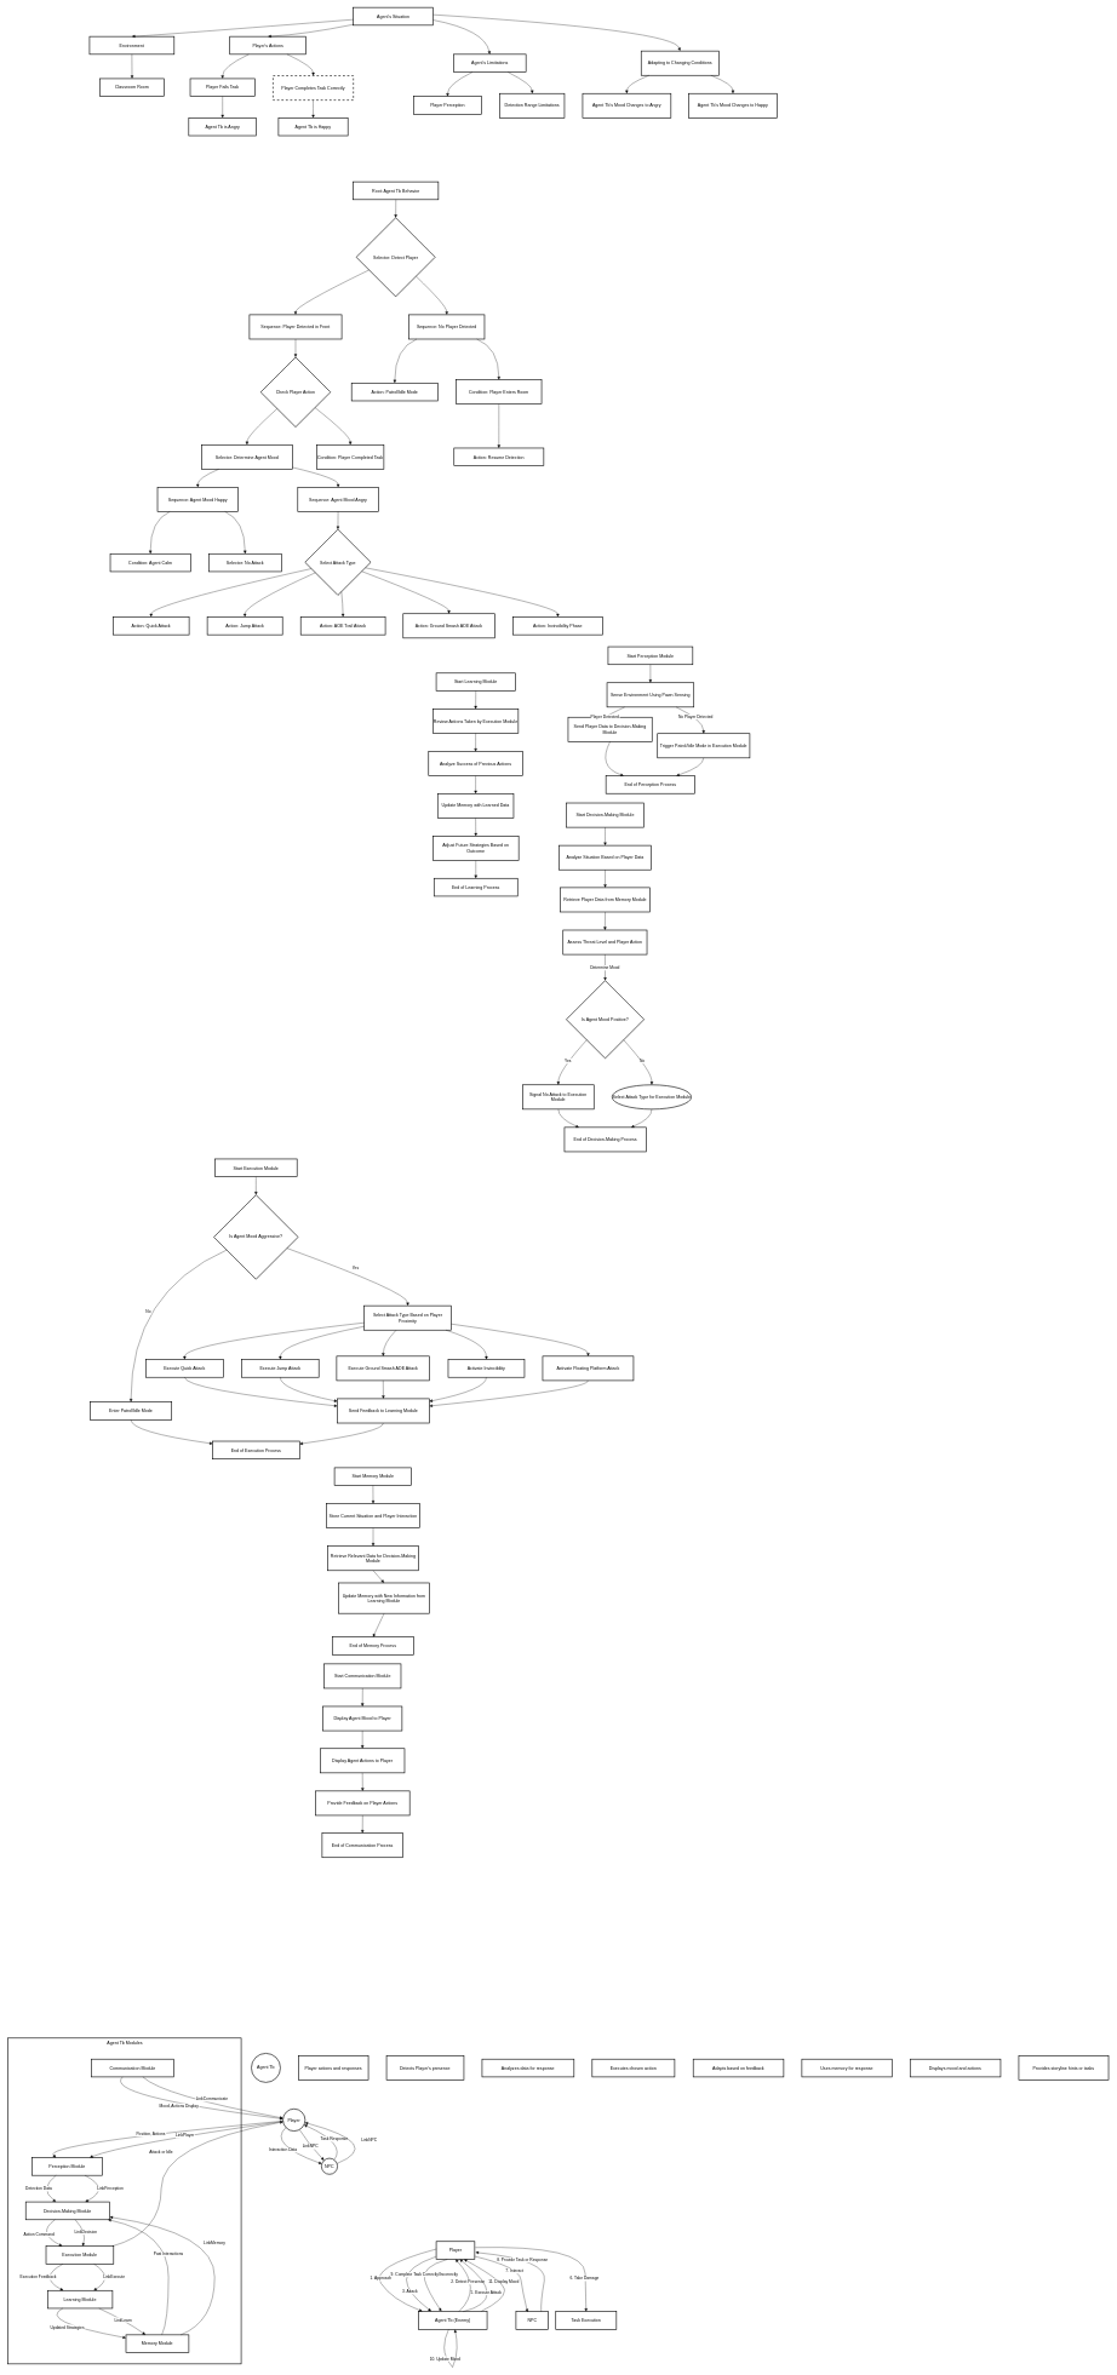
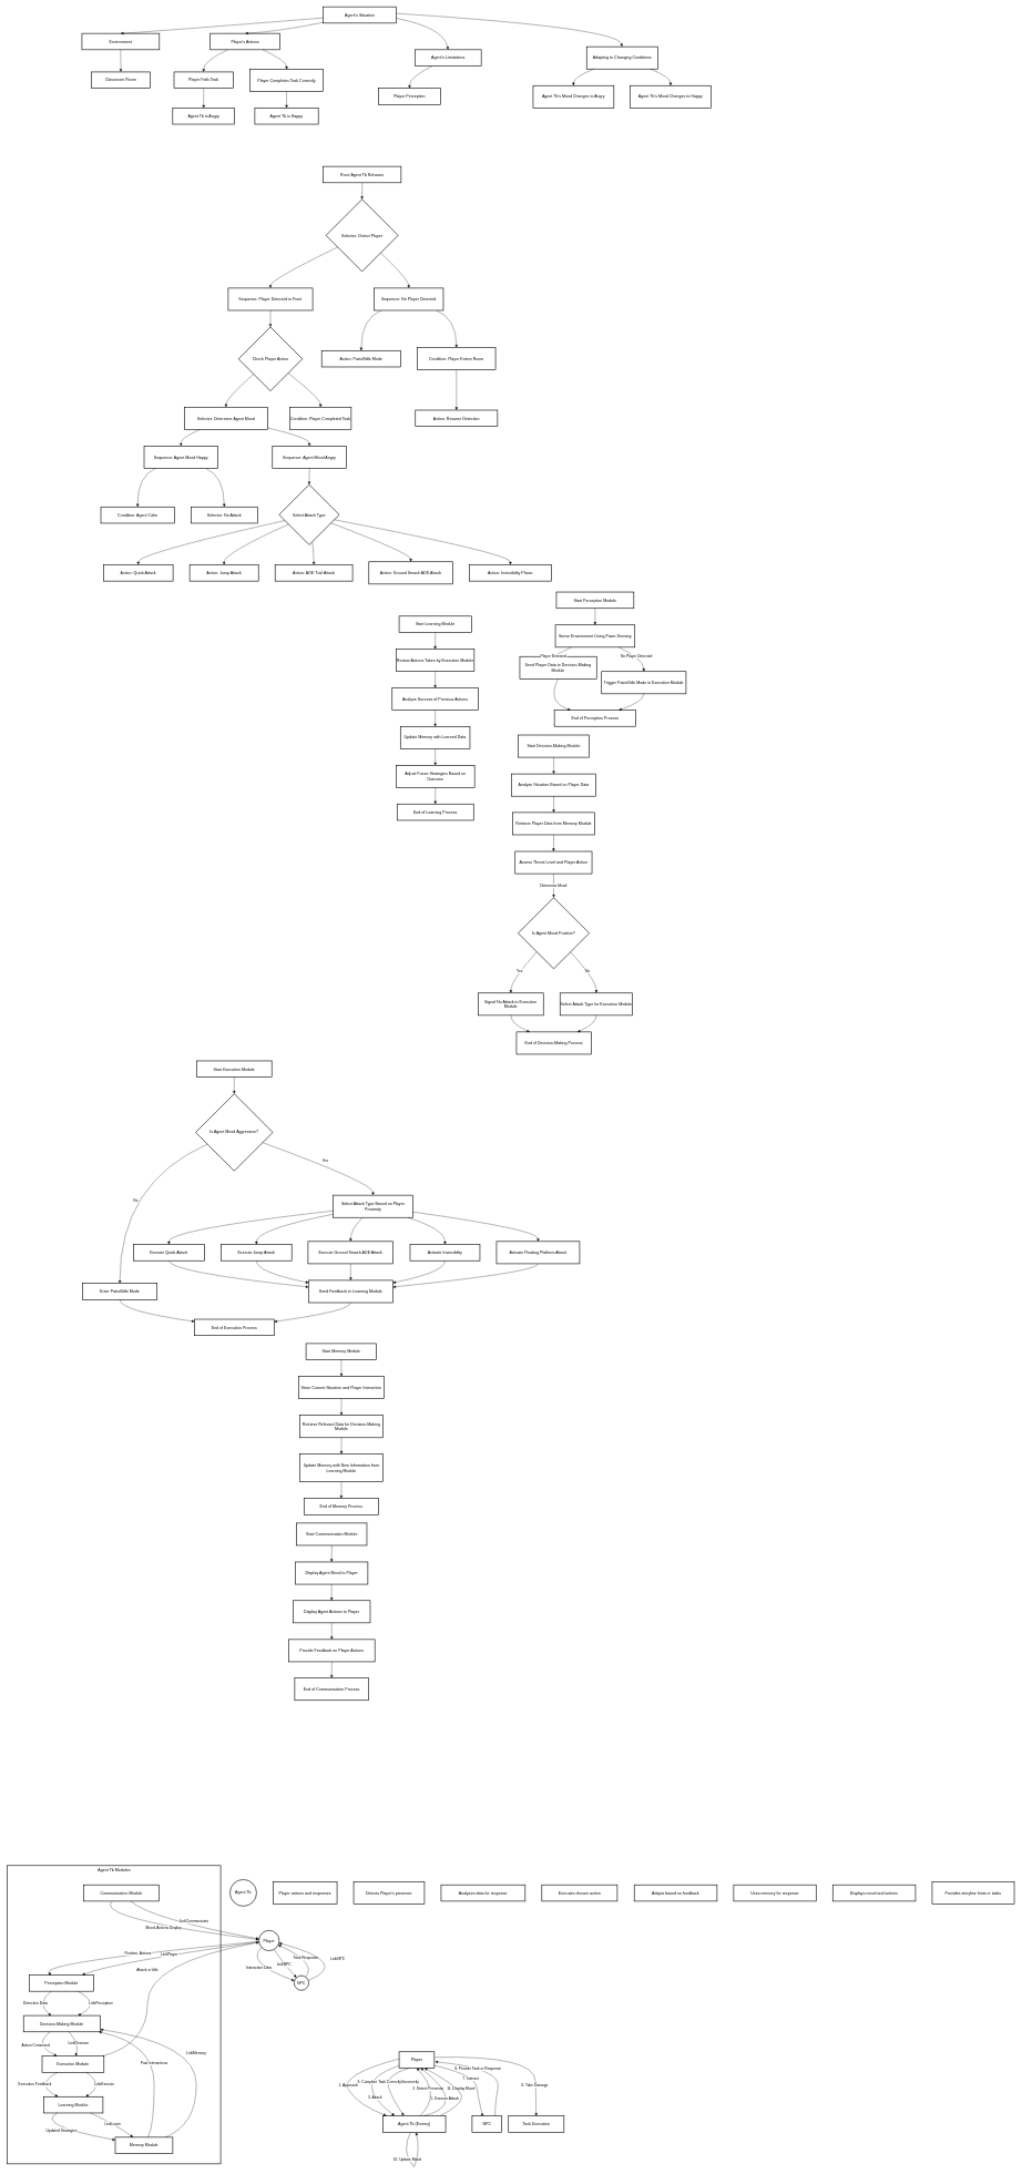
- <mxCell id="10" value="Player Completes Task Correctly" style="whiteSpace=wrap;strokeWidth=2;dashed=1;" vertex="1" parent="1"><mxGeometry x="750" y="208" width="221" height="67" as="geometry" /></mxCell>
+ <mxCell id="10" value="Player Completes Task Correctly" style="whiteSpace=wrap;strokeWidth=2;" vertex="1" parent="1"><mxGeometry x="750" y="208" width="221" height="67" as="geometry" /></mxCell>
- <mxCell id="26" value="" style="curved=1;startArrow=none;endArrow=block;exitX=0.75;exitY=1;entryX=0.5;entryY=-0.01;rounded=0;" edge="1" parent="1" source="5" target="13"><mxGeometry relative="1" as="geometry"><Array as="points"><mxPoint x="1463" y="232" /></Array></mxGeometry></mxCell>
- <mxCell id="13" value="Detection Range Limitations" style="whiteSpace=wrap;strokeWidth=2;" vertex="1" parent="1"><mxGeometry x="1374" y="257" width="178" height="67" as="geometry" /></mxCell>
- <mxCell id="84" value="Select Attack Type for Execution Module" style="ellipse;whiteSpace=wrap;strokeWidth=2;" vertex="1" parent="1"><mxGeometry x="1683" y="2986" width="218" height="67" as="geometry" /></mxCell>
+ <mxCell id="84" value="Select Attack Type for Execution Module" style="whiteSpace=wrap;strokeWidth=2;" vertex="1" parent="1"><mxGeometry x="1683" y="2986" width="218" height="67" as="geometry" /></mxCell>
- <mxCell id="134" value="Update Memory with New Information from Learning Module" style="whiteSpace=wrap;strokeWidth=2;" vertex="1" parent="1"><mxGeometry x="931" y="4357" width="249" height="84" as="geometry" /></mxCell>
+ <mxCell id="134" value="Update Memory with New Information from Learning Module" style="whiteSpace=wrap;strokeWidth=2;" vertex="1" parent="1"><mxGeometry x="901" y="4372" width="249" height="84" as="geometry" /></mxCell>
